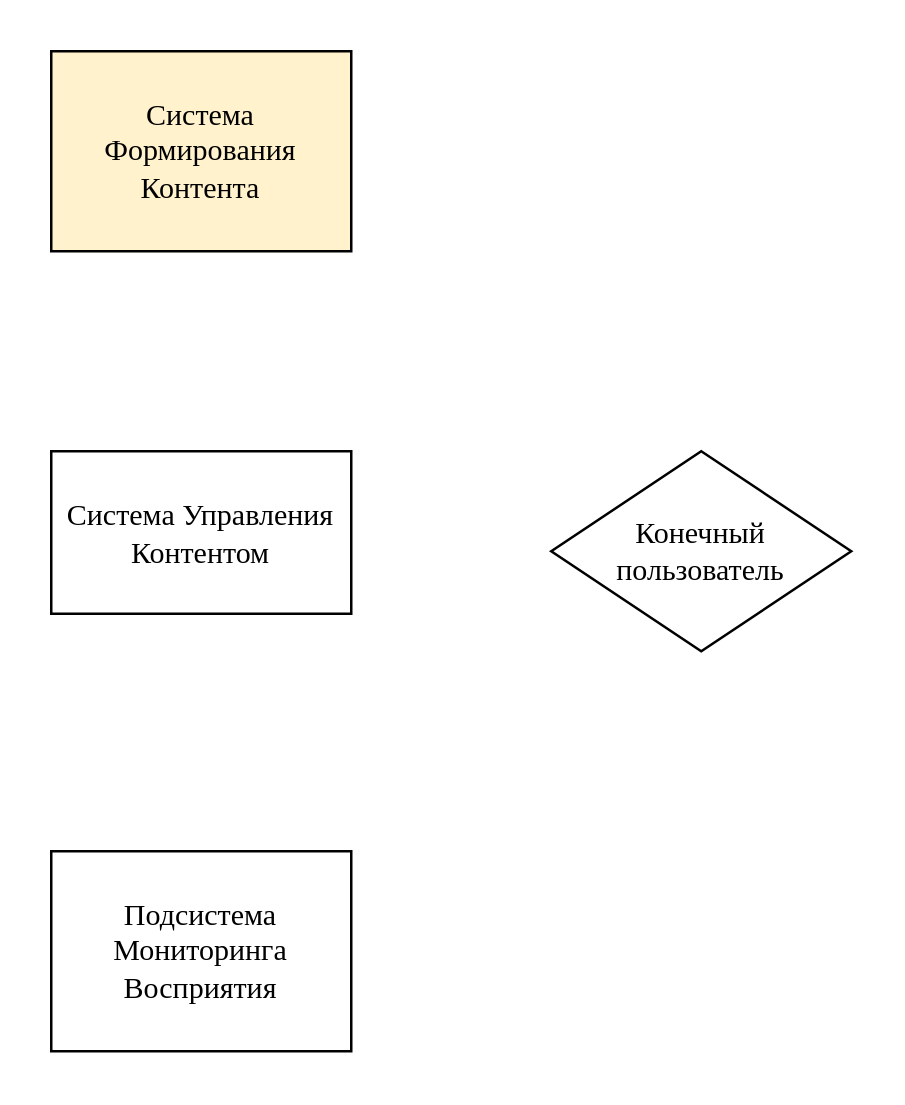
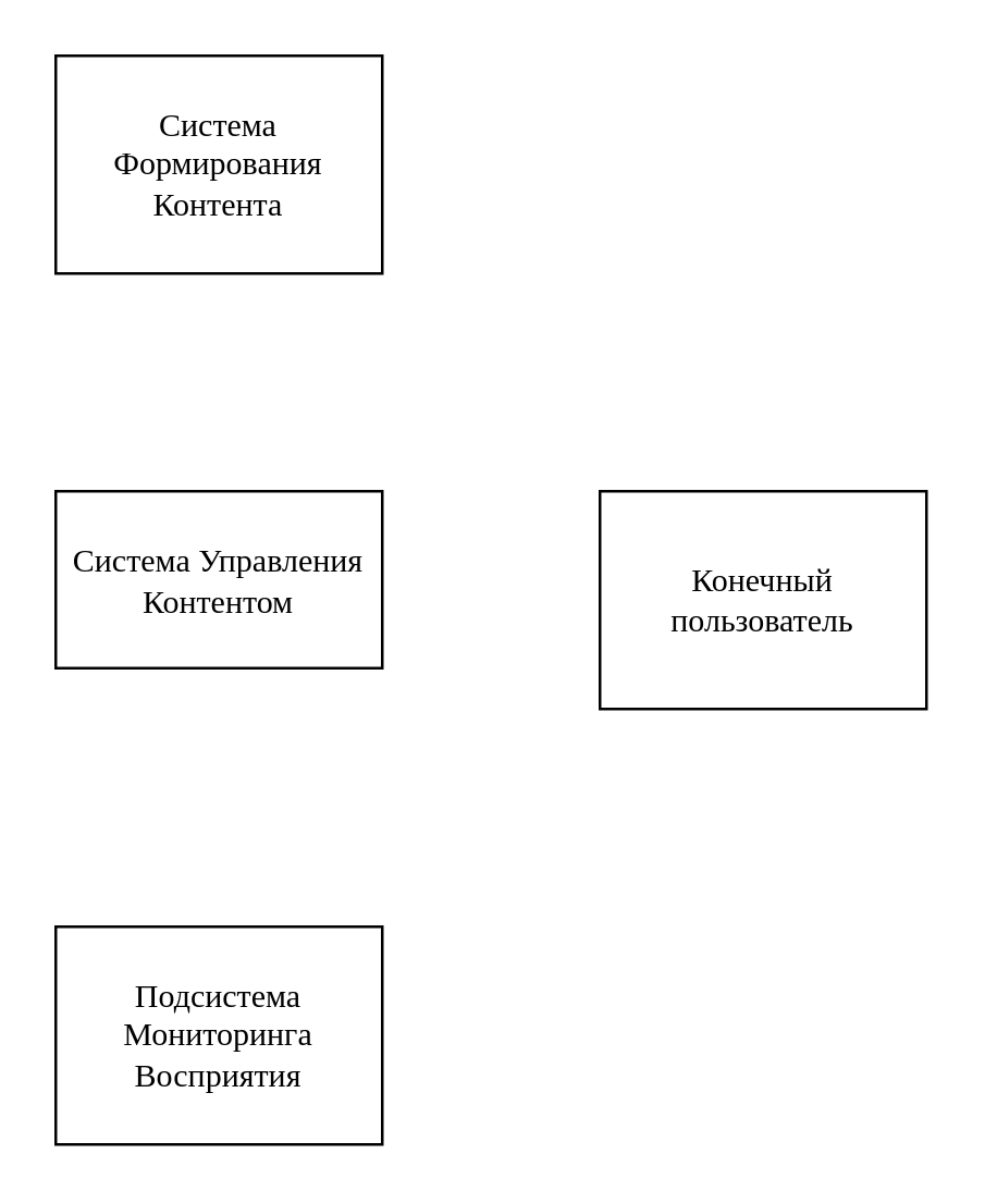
- <mxCell id="5" value="Система Формирования Контента" style="rounded=0;whiteSpace=wrap;html=1;fontFamily=Times New Roman;fillColor=#fff2cc;" vertex="1" parent="1"><mxGeometry x="20" y="20" width="120" height="80" as="geometry" /></mxCell>
+ <mxCell id="5" value="Система Формирования Контента" style="rounded=0;whiteSpace=wrap;html=1;fontFamily=Times New Roman;" vertex="1" parent="1"><mxGeometry x="20" y="20" width="120" height="80" as="geometry" /></mxCell>
- <mxCell id="3" value="Конечный пользователь" style="rhombus;whiteSpace=wrap;html=1;fontFamily=Times New Roman;" vertex="1" parent="1"><mxGeometry x="220" y="180" width="120" height="80" as="geometry" /></mxCell>
+ <mxCell id="3" value="Конечный пользователь" style="rounded=0;whiteSpace=wrap;html=1;fontFamily=Times New Roman;" vertex="1" parent="1"><mxGeometry x="220" y="180" width="120" height="80" as="geometry" /></mxCell>
